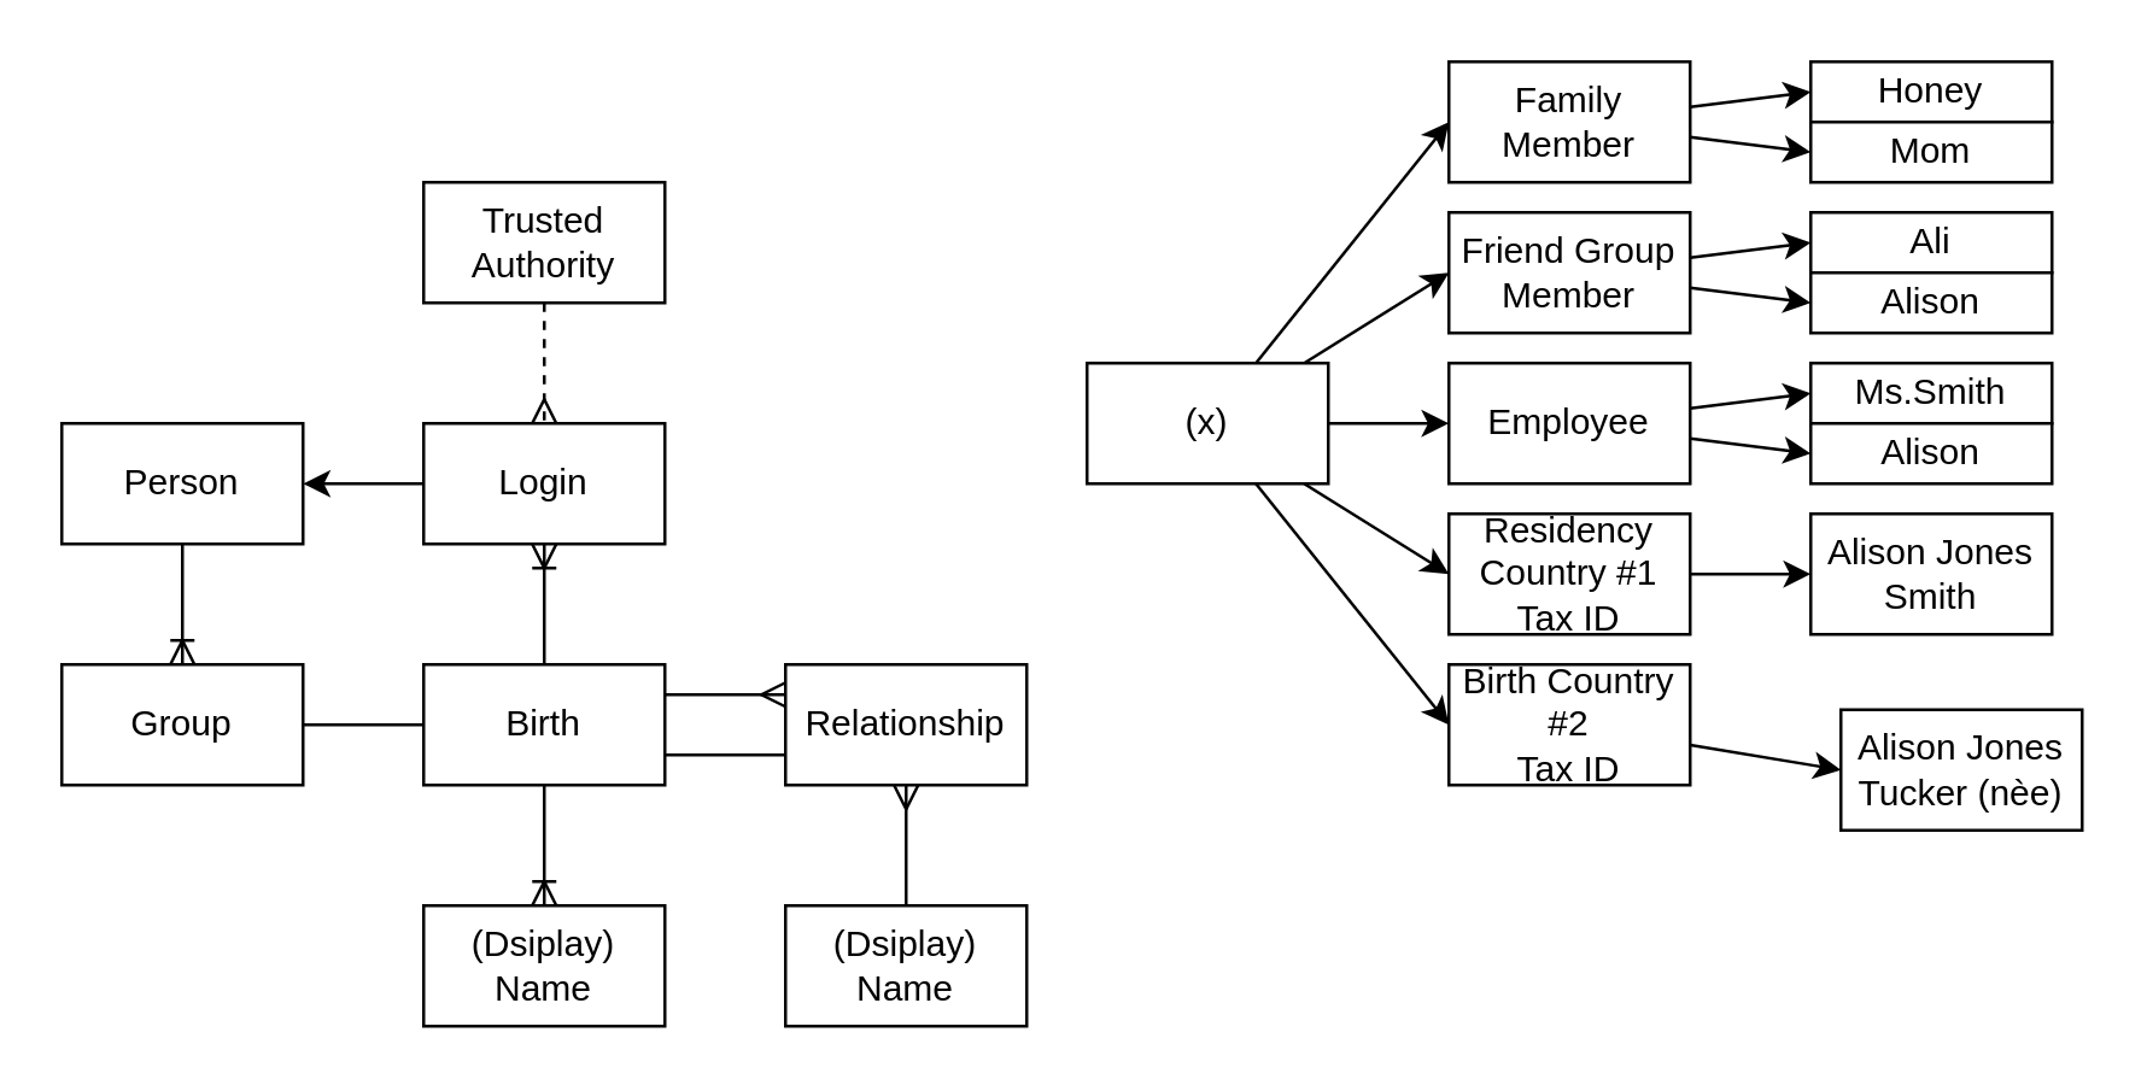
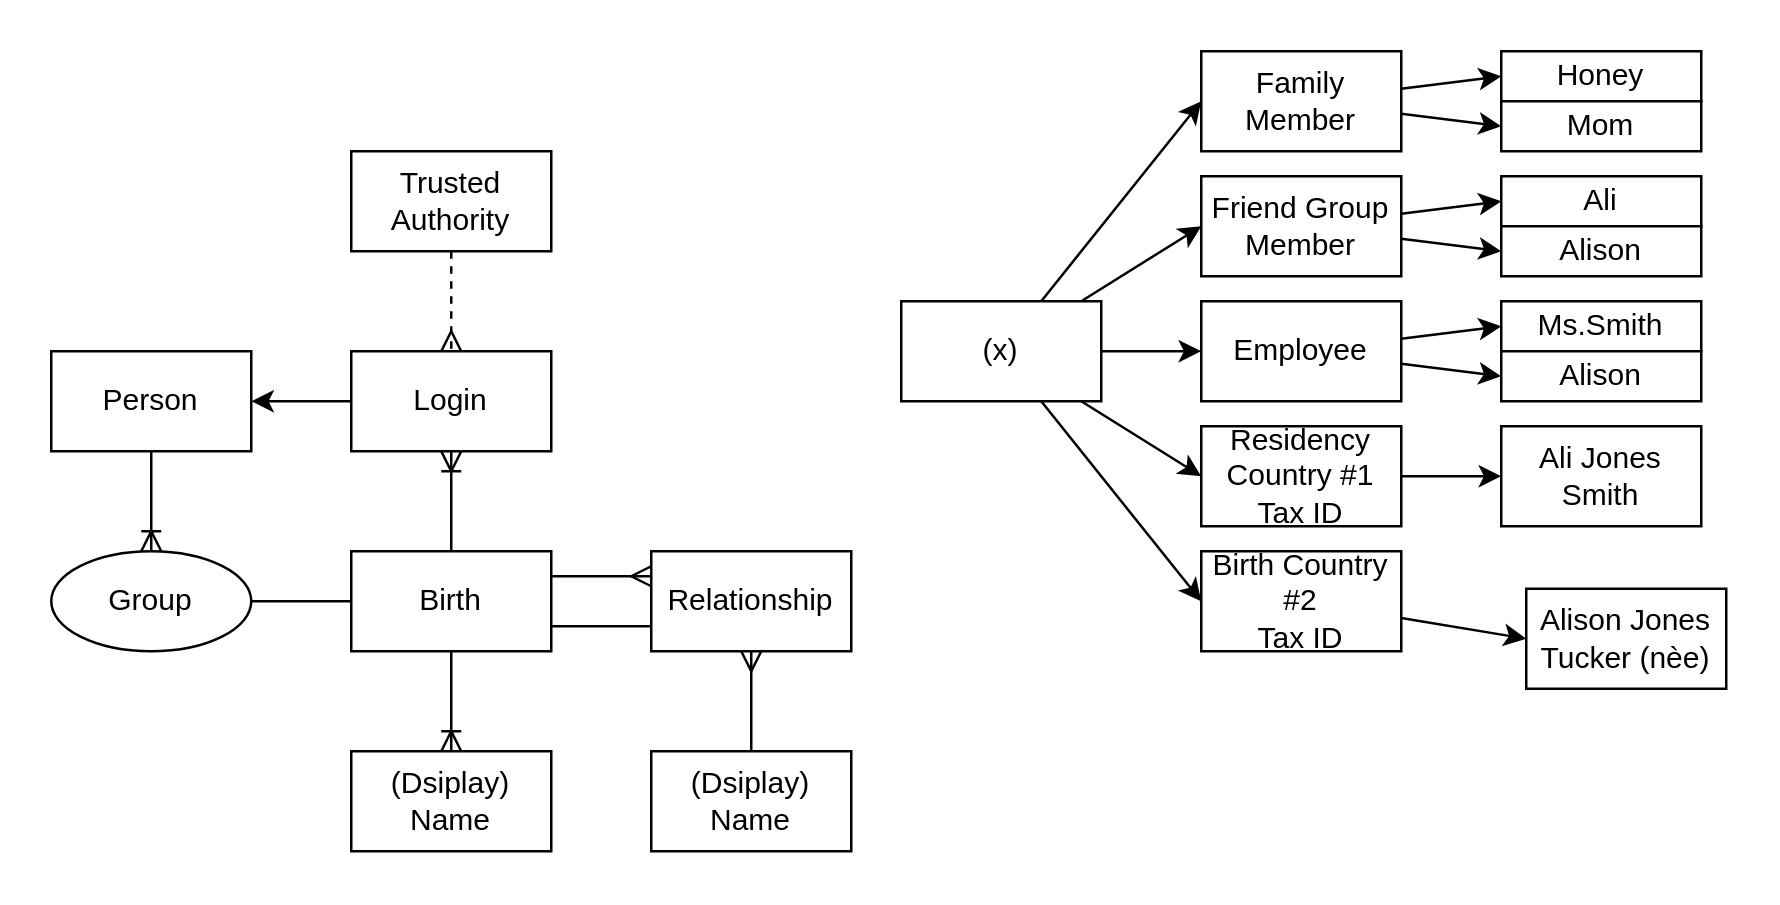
- <mxCell id="38" value="Alison Jones Smith" style="rounded=0;whiteSpace=wrap;html=1;" vertex="1" parent="1"><mxGeometry x="600" y="170" width="80" height="40" as="geometry" /></mxCell>
+ <mxCell id="38" value="Ali Jones Smith" style="rounded=0;whiteSpace=wrap;html=1;" vertex="1" parent="1"><mxGeometry x="600" y="170" width="80" height="40" as="geometry" /></mxCell>
- <mxCell id="44" value="Group" style="rounded=0;whiteSpace=wrap;html=1;" vertex="1" parent="1"><mxGeometry x="20" y="220" width="80" height="40" as="geometry" /></mxCell>
+ <mxCell id="44" value="Group" style="ellipse;whiteSpace=wrap;html=1;" vertex="1" parent="1"><mxGeometry x="20" y="220" width="80" height="40" as="geometry" /></mxCell>
